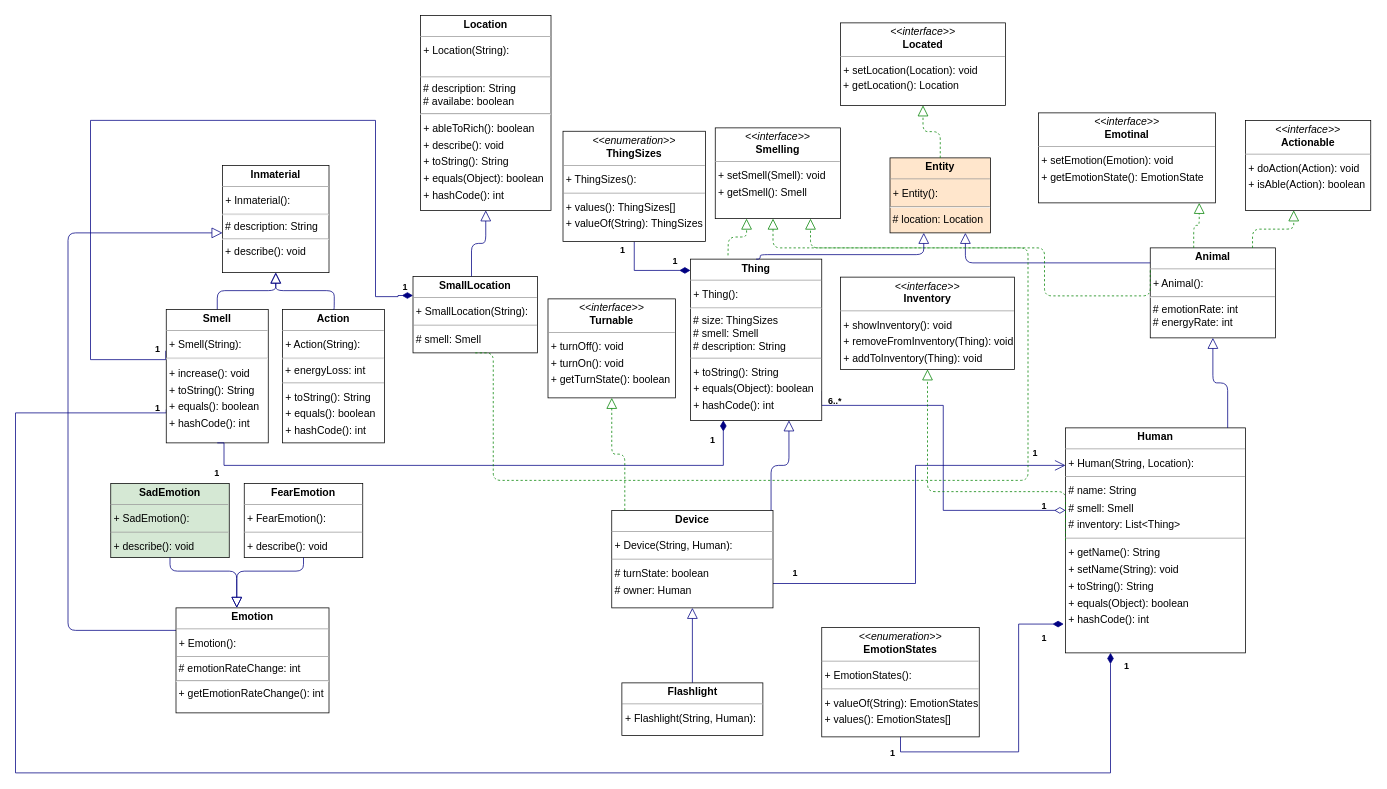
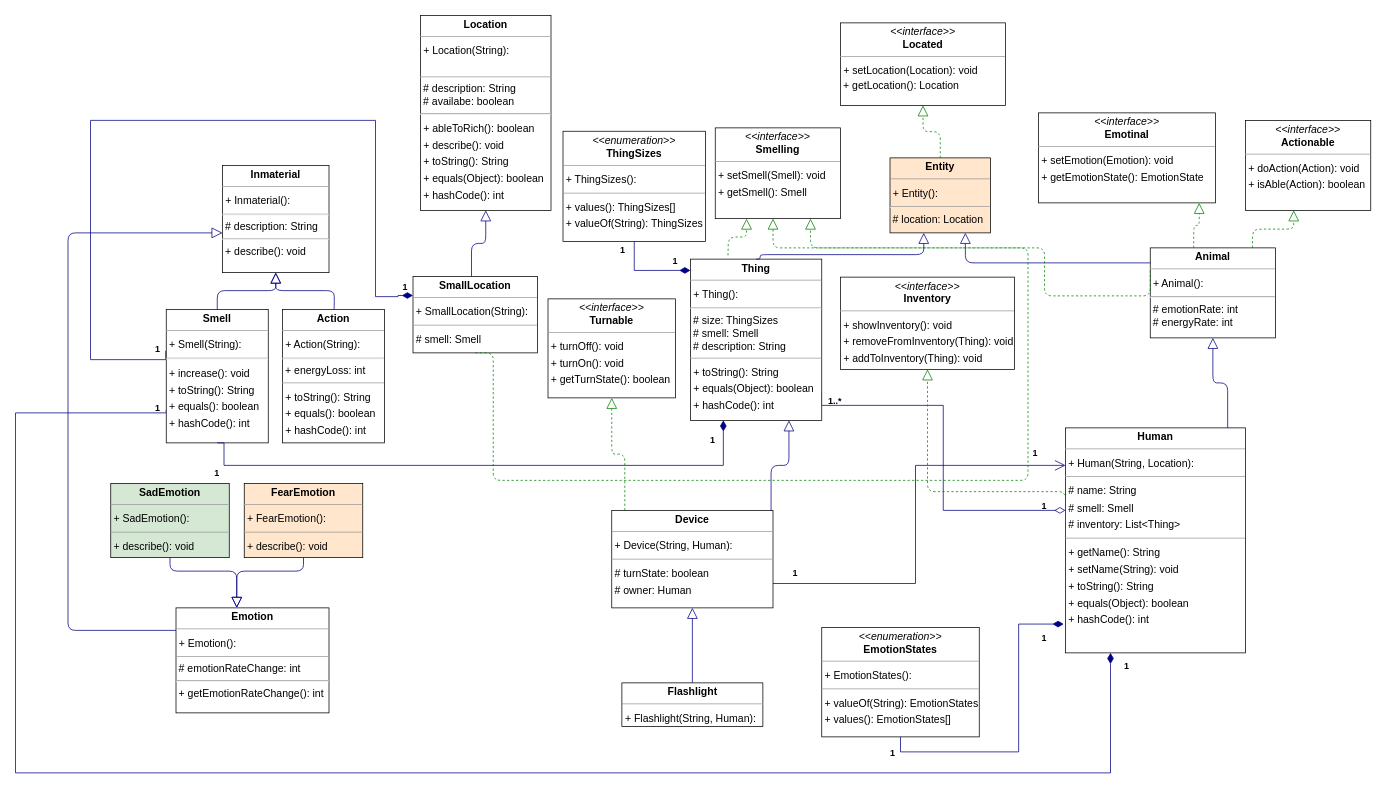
- <mxCell id="51" value="6..*" style="text;align=center;fontStyle=1;verticalAlign=middle;spacingLeft=3;spacingRight=3;strokeColor=none;rotatable=0;points=[[0,0.5],[1,0.5]];portConstraint=eastwest;" parent="1" vertex="1"><mxGeometry x="1073" y="520" width="80" height="26" as="geometry" /></mxCell>
+ <mxCell id="51" value="1..*" style="text;align=center;fontStyle=1;verticalAlign=middle;spacingLeft=3;spacingRight=3;strokeColor=none;rotatable=0;points=[[0,0.5],[1,0.5]];portConstraint=eastwest;" parent="1" vertex="1"><mxGeometry x="1073" y="520" width="80" height="26" as="geometry" /></mxCell>
- <mxCell id="12" value="&lt;p style=&quot;margin:0px;margin-top:4px;text-align:center;&quot;&gt;&lt;b&gt;FearEmotion&lt;/b&gt;&lt;/p&gt;&lt;hr size=&quot;1&quot;&gt;&lt;p style=&quot;margin:0 0 0 4px;line-height:1.6;&quot;&gt;+ FearEmotion(): &lt;/p&gt;&lt;hr size=&quot;1&quot;&gt;&lt;p style=&quot;margin:0 0 0 4px;line-height:1.6;&quot;&gt;+ describe(): void&lt;/p&gt;" style="verticalAlign=top;align=left;overflow=fill;fontSize=14;fontFamily=Helvetica;html=1;rounded=0;shadow=0;comic=0;labelBackgroundColor=none;strokeWidth=1;" parent="1" vertex="1"><mxGeometry x="325" y="644" width="158" height="99" as="geometry" /></mxCell>
+ <mxCell id="12" value="&lt;p style=&quot;margin:0px;margin-top:4px;text-align:center;&quot;&gt;&lt;b&gt;FearEmotion&lt;/b&gt;&lt;/p&gt;&lt;hr size=&quot;1&quot;&gt;&lt;p style=&quot;margin:0 0 0 4px;line-height:1.6;&quot;&gt;+ FearEmotion(): &lt;/p&gt;&lt;hr size=&quot;1&quot;&gt;&lt;p style=&quot;margin:0 0 0 4px;line-height:1.6;&quot;&gt;+ describe(): void&lt;/p&gt;" style="verticalAlign=top;align=left;overflow=fill;fontSize=14;fontFamily=Helvetica;html=1;rounded=0;shadow=0;comic=0;labelBackgroundColor=none;strokeWidth=1;fillColor=#ffe6cc;" parent="1" vertex="1"><mxGeometry x="325" y="644" width="158" height="99" as="geometry" /></mxCell>
- <mxCell id="14" value="&lt;p style=&quot;margin:0px;margin-top:4px;text-align:center;&quot;&gt;&lt;b&gt;Flashlight&lt;/b&gt;&lt;/p&gt;&lt;hr size=&quot;1&quot;/&gt;&lt;p style=&quot;margin:0 0 0 4px;line-height:1.6;&quot;&gt;+ Flashlight(String, Human): &lt;/p&gt;" style="verticalAlign=top;align=left;overflow=fill;fontSize=14;fontFamily=Helvetica;html=1;rounded=0;shadow=0;comic=0;labelBackgroundColor=none;strokeWidth=1;" parent="1" vertex="1"><mxGeometry x="828.5" y="910" width="188" height="70" as="geometry" /></mxCell>
+ <mxCell id="14" value="&lt;p style=&quot;margin:0px;margin-top:4px;text-align:center;&quot;&gt;&lt;b&gt;Flashlight&lt;/b&gt;&lt;/p&gt;&lt;hr size=&quot;1&quot;/&gt;&lt;p style=&quot;margin:0 0 0 4px;line-height:1.6;&quot;&gt;+ Flashlight(String, Human): &lt;/p&gt;" style="verticalAlign=top;align=left;overflow=fill;fontSize=14;fontFamily=Helvetica;html=1;rounded=0;shadow=0;comic=0;labelBackgroundColor=none;strokeWidth=1;" parent="1" vertex="1"><mxGeometry x="828.5" y="910" width="188" height="58" as="geometry" /></mxCell>
